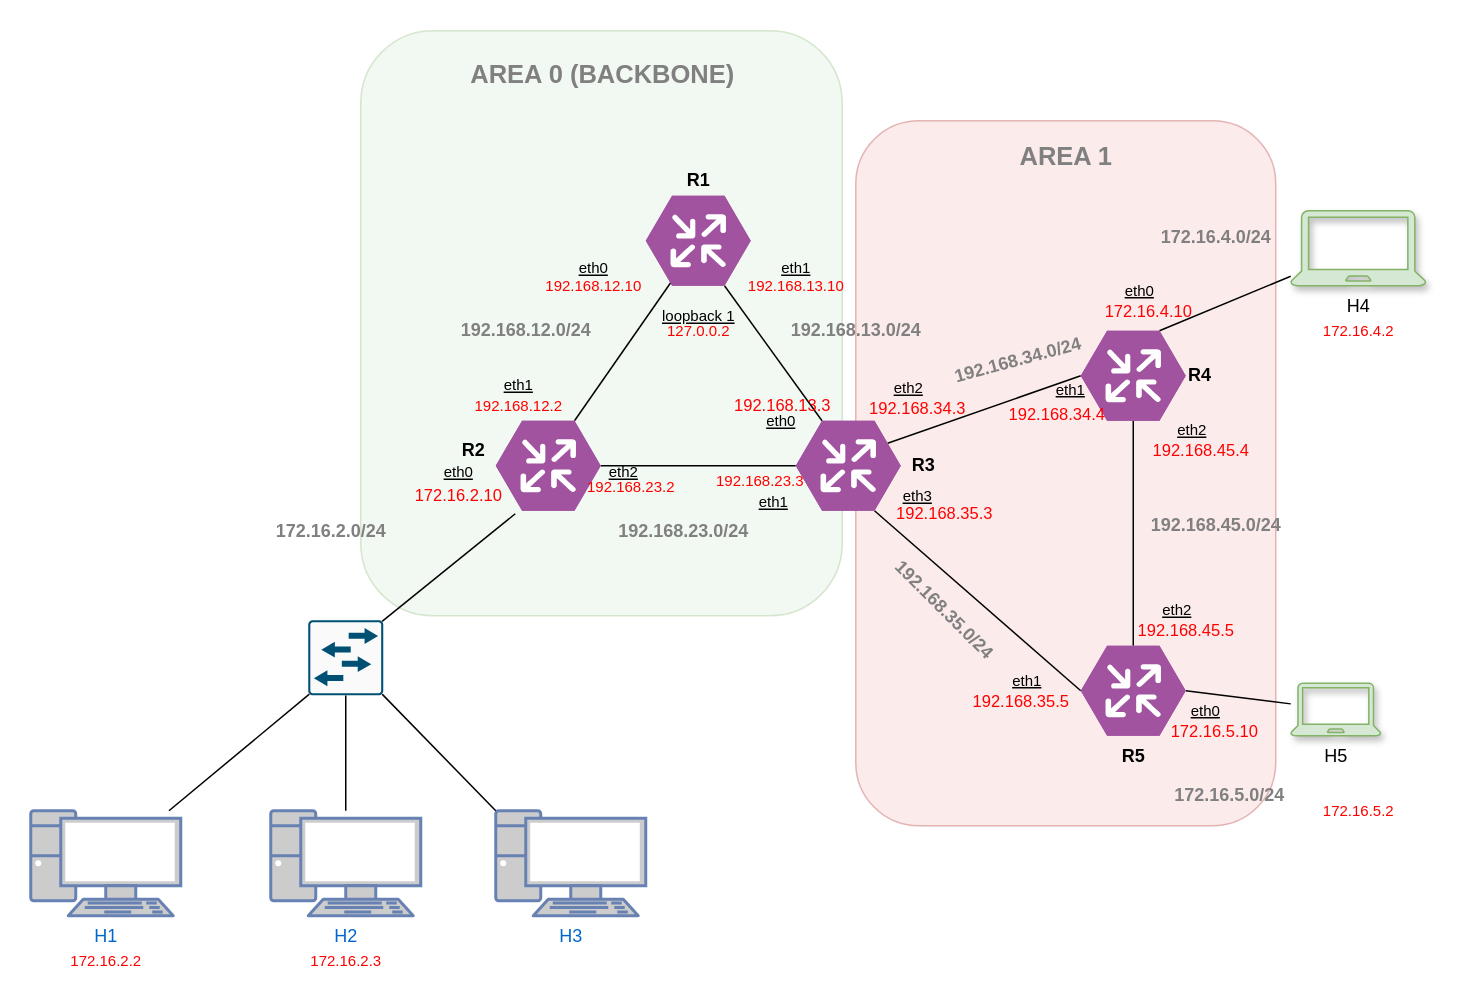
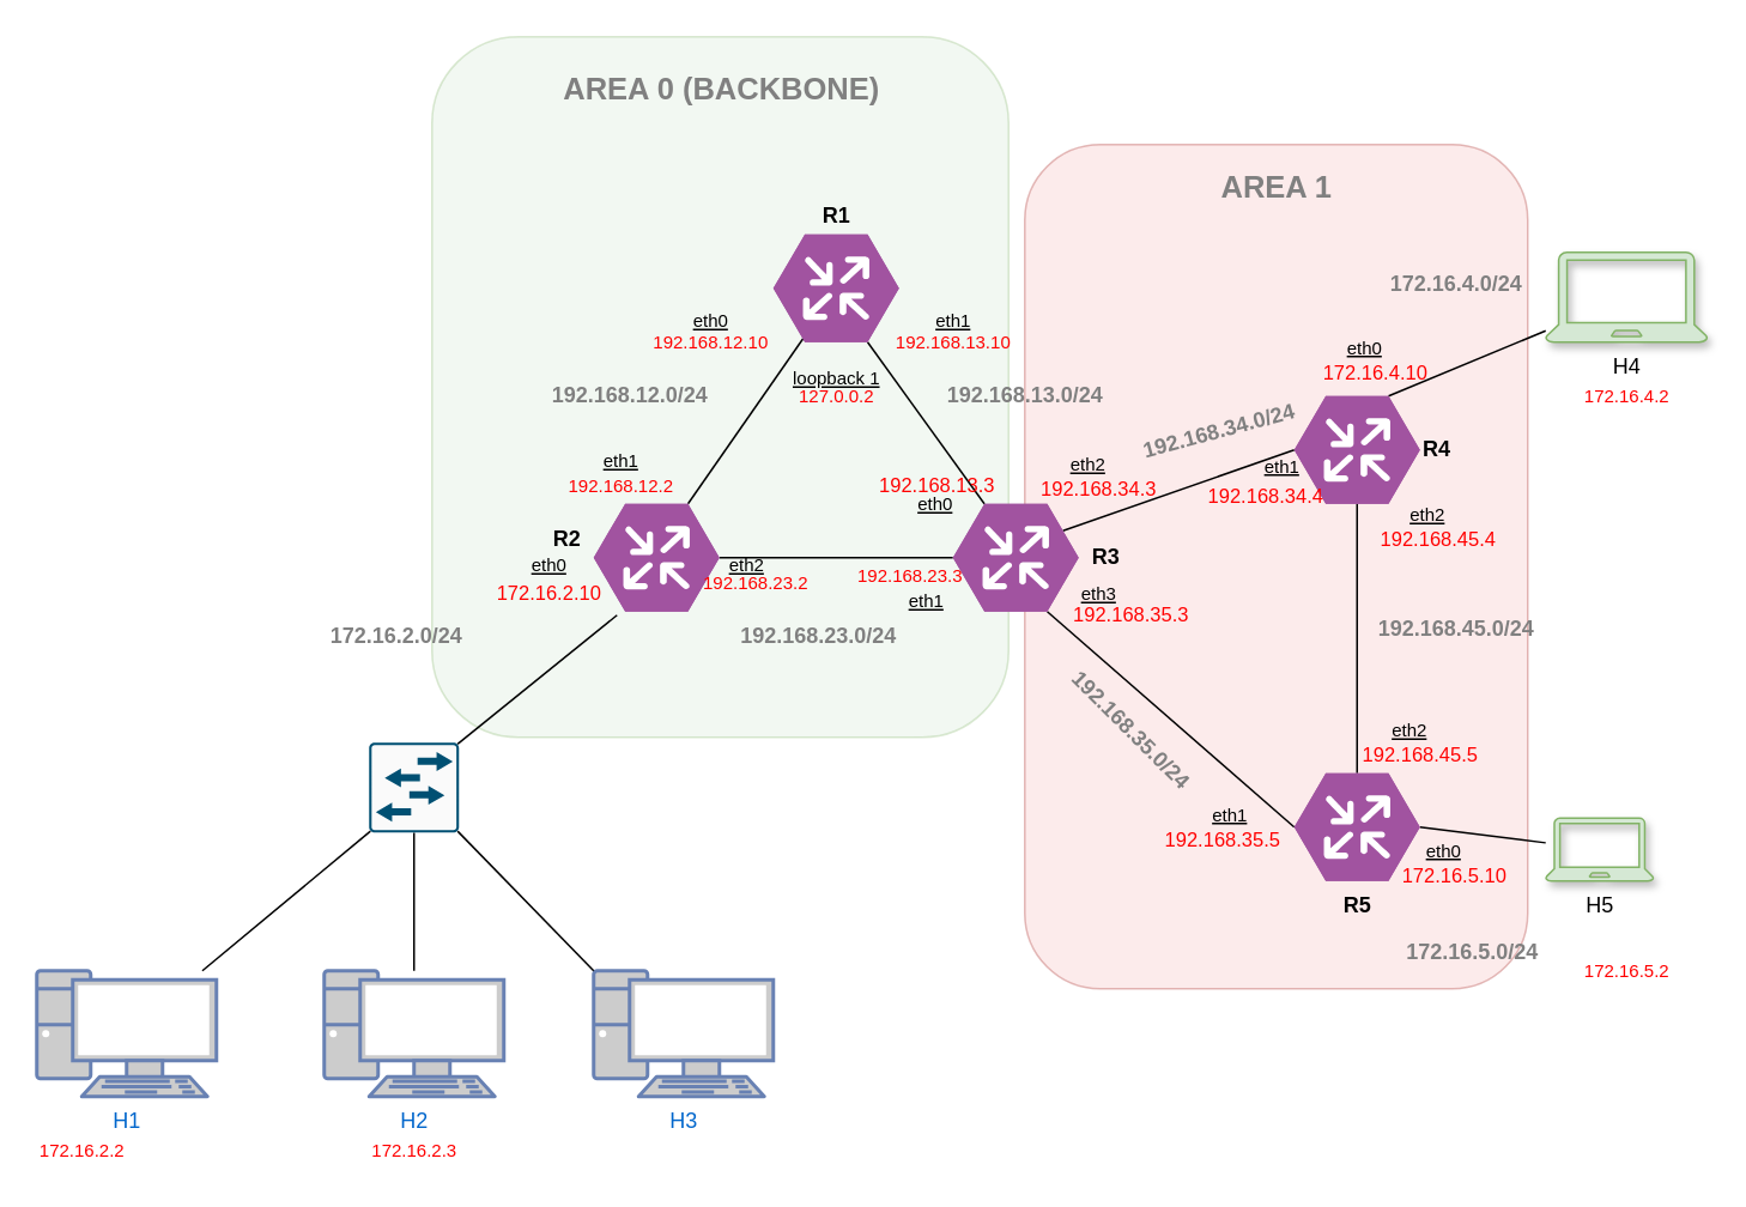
- <mxCell id="42" value="172.16.2.2" style="text;html=1;align=center;verticalAlign=middle;resizable=0;points=[];autosize=1;fontSize=10;fontColor=#FF0000;" parent="1" vertex="1"><mxGeometry x="40" y="630" width="60" height="20" as="geometry" /></mxCell>
+ <mxCell id="42" value="172.16.2.2" style="text;html=1;align=center;verticalAlign=middle;resizable=0;points=[];autosize=1;fontSize=10;fontColor=#FF0000;" parent="1" vertex="1"><mxGeometry x="15" y="630" width="60" height="20" as="geometry" /></mxCell>
